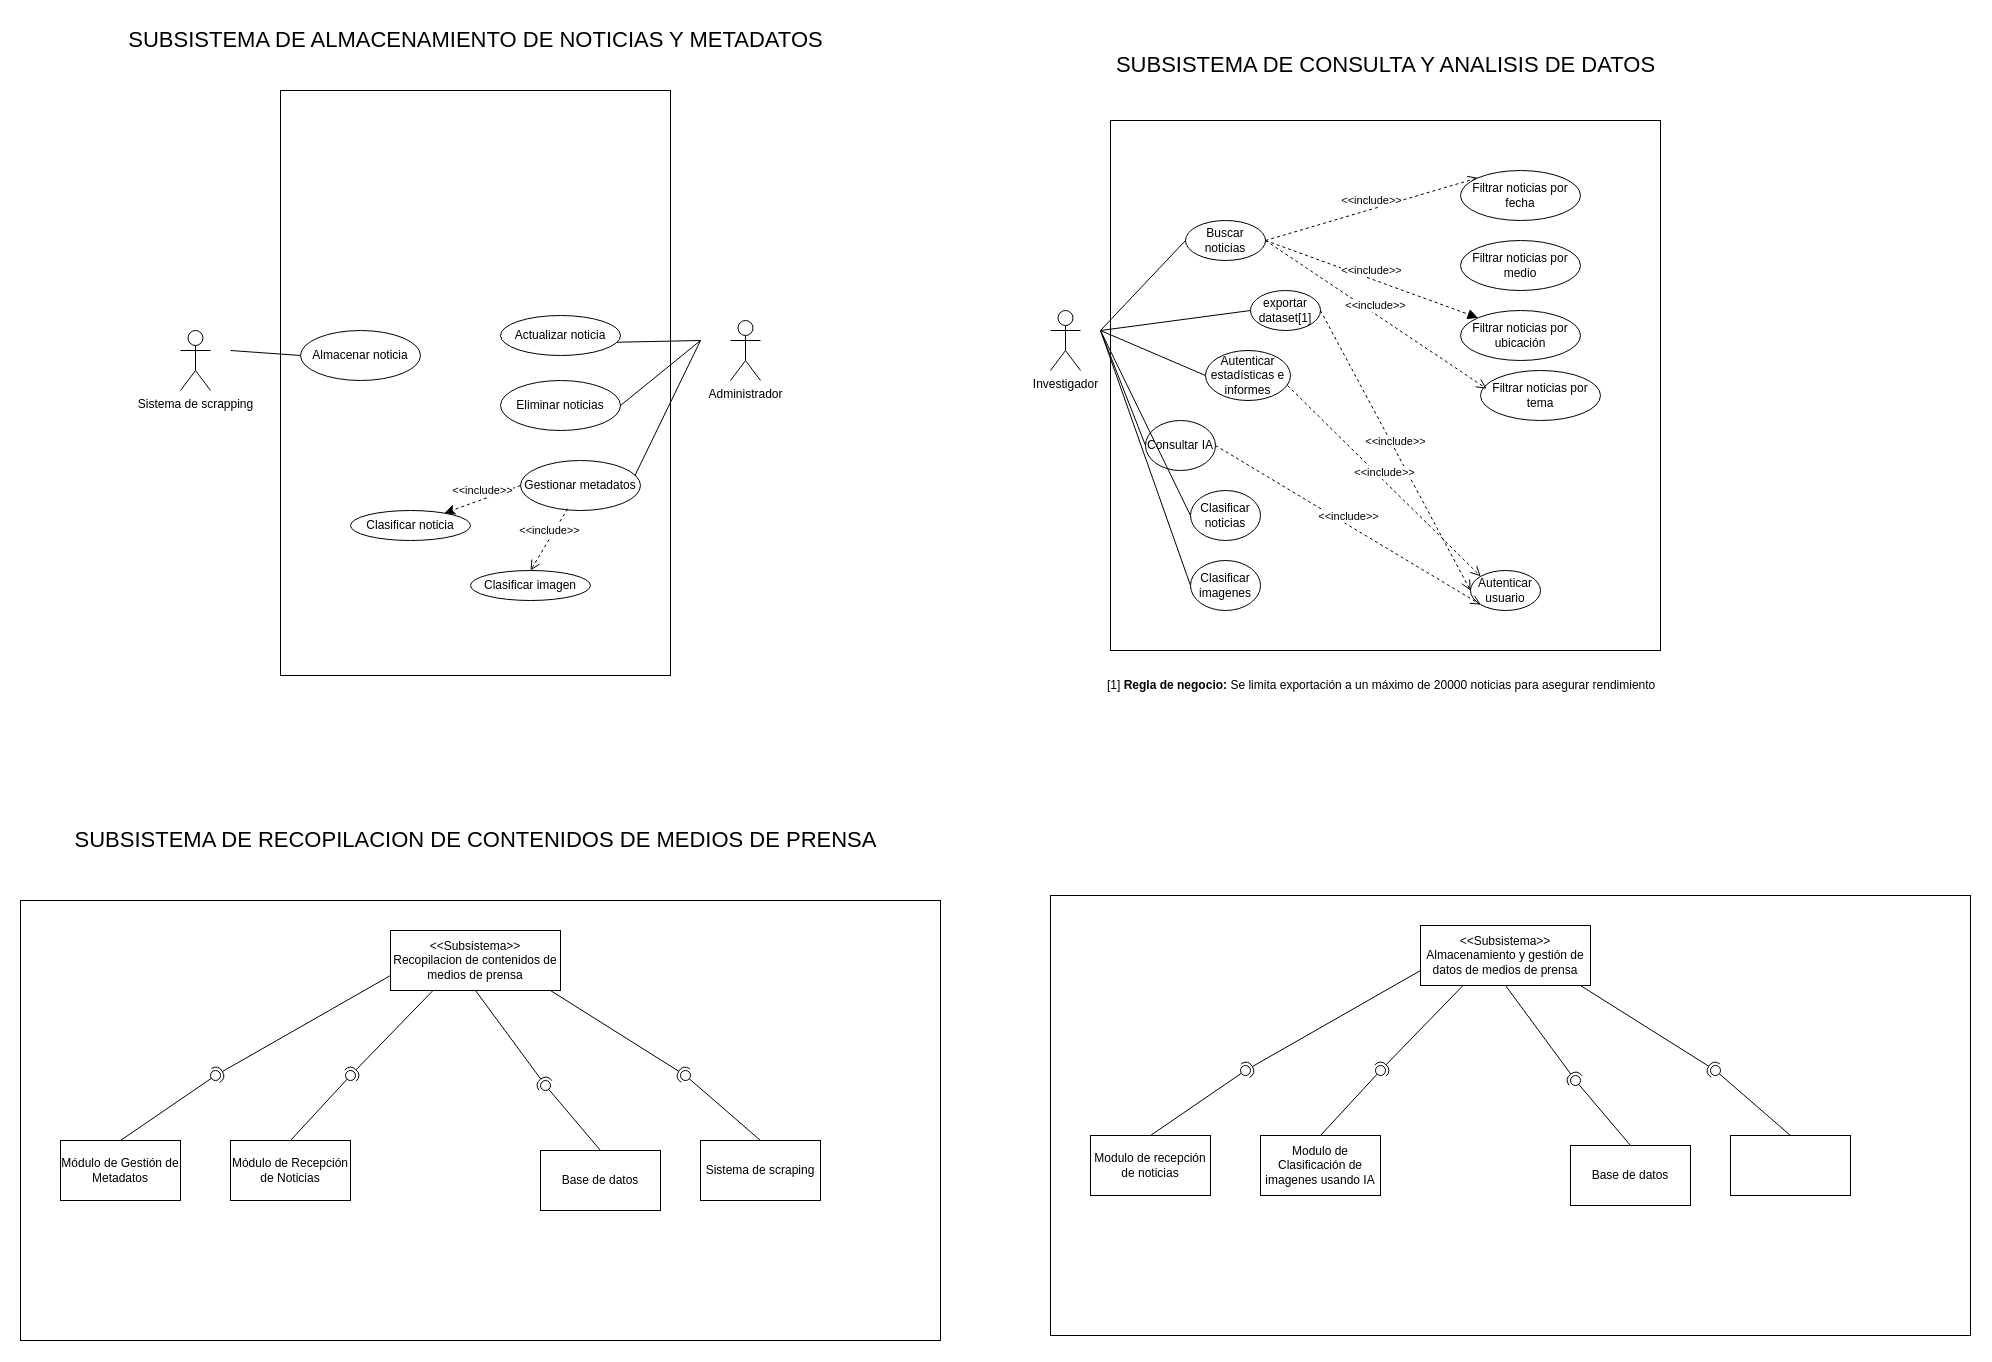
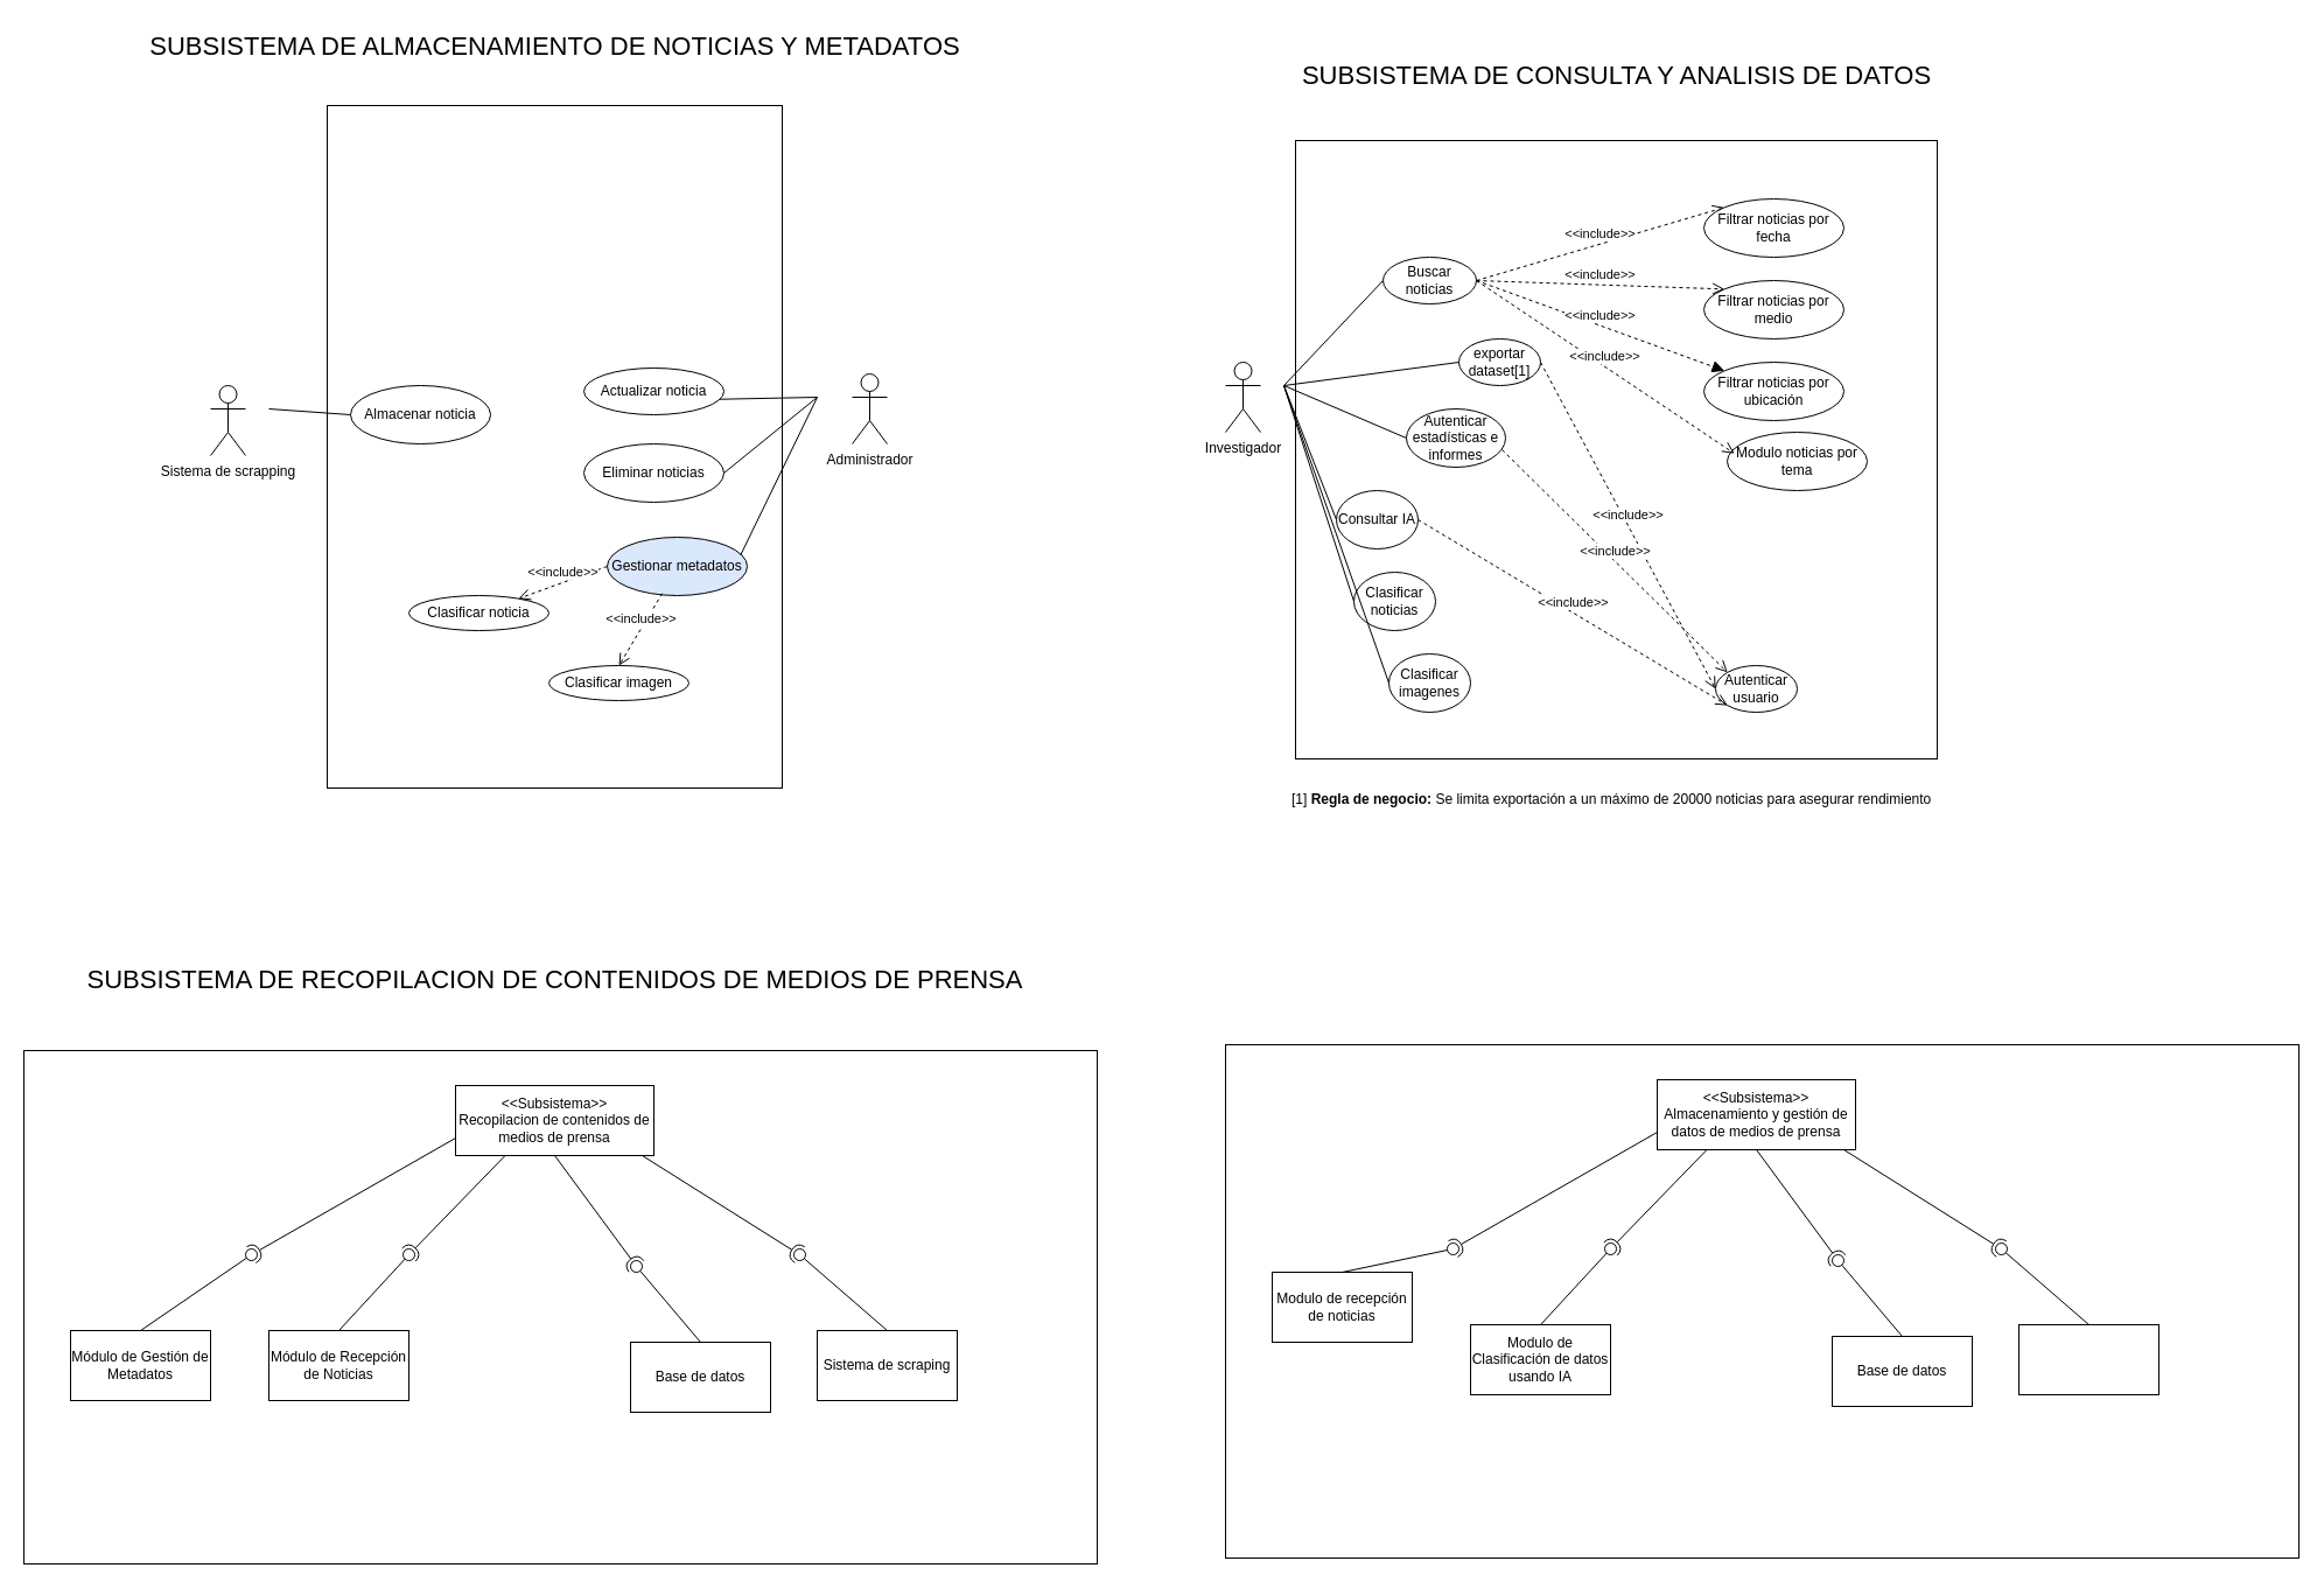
+ <mxCell id="24" value="&amp;lt;&amp;lt;include&amp;gt;&amp;gt;" style="html=1;verticalAlign=bottom;endArrow=open;dashed=1;endSize=8;curved=0;rounded=0;exitX=1;exitY=0.5;exitDx=0;exitDy=0;entryX=0;entryY=0;entryDx=0;entryDy=0;" parent="1" source="4" target="21" edge="1"><mxGeometry relative="1" as="geometry"><mxPoint x="1255" y="340" as="sourcePoint" /><mxPoint x="1532" y="323" as="targetPoint" /></mxGeometry></mxCell>
- <mxCell id="22" value="Filtrar noticias por tema" style="ellipse;whiteSpace=wrap;html=1;" parent="1" vertex="1"><mxGeometry x="1480" y="370" width="120" height="50" as="geometry" /></mxCell>
+ <mxCell id="22" value="Modulo noticias por tema" style="ellipse;whiteSpace=wrap;html=1;" parent="1" vertex="1"><mxGeometry x="1480" y="370" width="120" height="50" as="geometry" /></mxCell>
- <mxCell id="38" value="Gestionar metadatos" style="ellipse;whiteSpace=wrap;html=1;" parent="1" vertex="1"><mxGeometry x="520" y="460" width="120" height="50" as="geometry" /></mxCell>
+ <mxCell id="38" value="Gestionar metadatos" style="ellipse;whiteSpace=wrap;html=1;fillColor=#dae8fc;" parent="1" vertex="1"><mxGeometry x="520" y="460" width="120" height="50" as="geometry" /></mxCell>
- <mxCell id="45" value="&amp;lt;&amp;lt;include&amp;gt;&amp;gt;" style="html=1;verticalAlign=bottom;endArrow=classic;dashed=1;endSize=8;curved=0;rounded=0;exitX=0;exitY=0.5;exitDx=0;exitDy=0;" parent="1" source="38" target="42" edge="1"><mxGeometry relative="1" as="geometry"><mxPoint x="480" as="sourcePoint" y="500" /><mxPoint x="701" y="648" as="targetPoint" /></mxGeometry></mxCell>
+ <mxCell id="45" value="&amp;lt;&amp;lt;include&amp;gt;&amp;gt;" style="html=1;verticalAlign=bottom;endArrow=open;dashed=1;endSize=8;curved=0;rounded=0;exitX=0;exitY=0.5;exitDx=0;exitDy=0;" parent="1" source="38" target="42" edge="1"><mxGeometry relative="1" as="geometry"><mxPoint x="480" as="sourcePoint" y="500" /><mxPoint x="701" y="648" as="targetPoint" /></mxGeometry></mxCell>
- <mxCell id="16" value="Clasificar noticias" style="ellipse;whiteSpace=wrap;html=1;" parent="1" vertex="1"><mxGeometry x="1190" y="490" width="70" height="50" as="geometry" /></mxCell>
+ <mxCell id="16" value="Clasificar noticias" style="ellipse;whiteSpace=wrap;html=1;" parent="1" vertex="1"><mxGeometry x="1160" y="490" width="70" height="50" as="geometry" /></mxCell>
- <mxCell id="66" value="Modulo de recepción de noticias" style="rounded=0;whiteSpace=wrap;html=1;" vertex="1" parent="1"><mxGeometry x="1090" y="1135" width="120" height="60" as="geometry" /></mxCell>
+ <mxCell id="66" value="Modulo de recepción de noticias" style="rounded=0;whiteSpace=wrap;html=1;" vertex="1" parent="1"><mxGeometry x="1090" y="1090" width="120" height="60" as="geometry" /></mxCell>
- <mxCell id="68" value="Modulo de Clasificación de imagenes usando IA" style="rounded=0;whiteSpace=wrap;html=1;" vertex="1" parent="1"><mxGeometry x="1260" y="1135" width="120" height="60" as="geometry" /></mxCell>
+ <mxCell id="68" value="Modulo de Clasificación de datos usando IA" style="rounded=0;whiteSpace=wrap;html=1;" vertex="1" parent="1"><mxGeometry x="1260" y="1135" width="120" height="60" as="geometry" /></mxCell>
